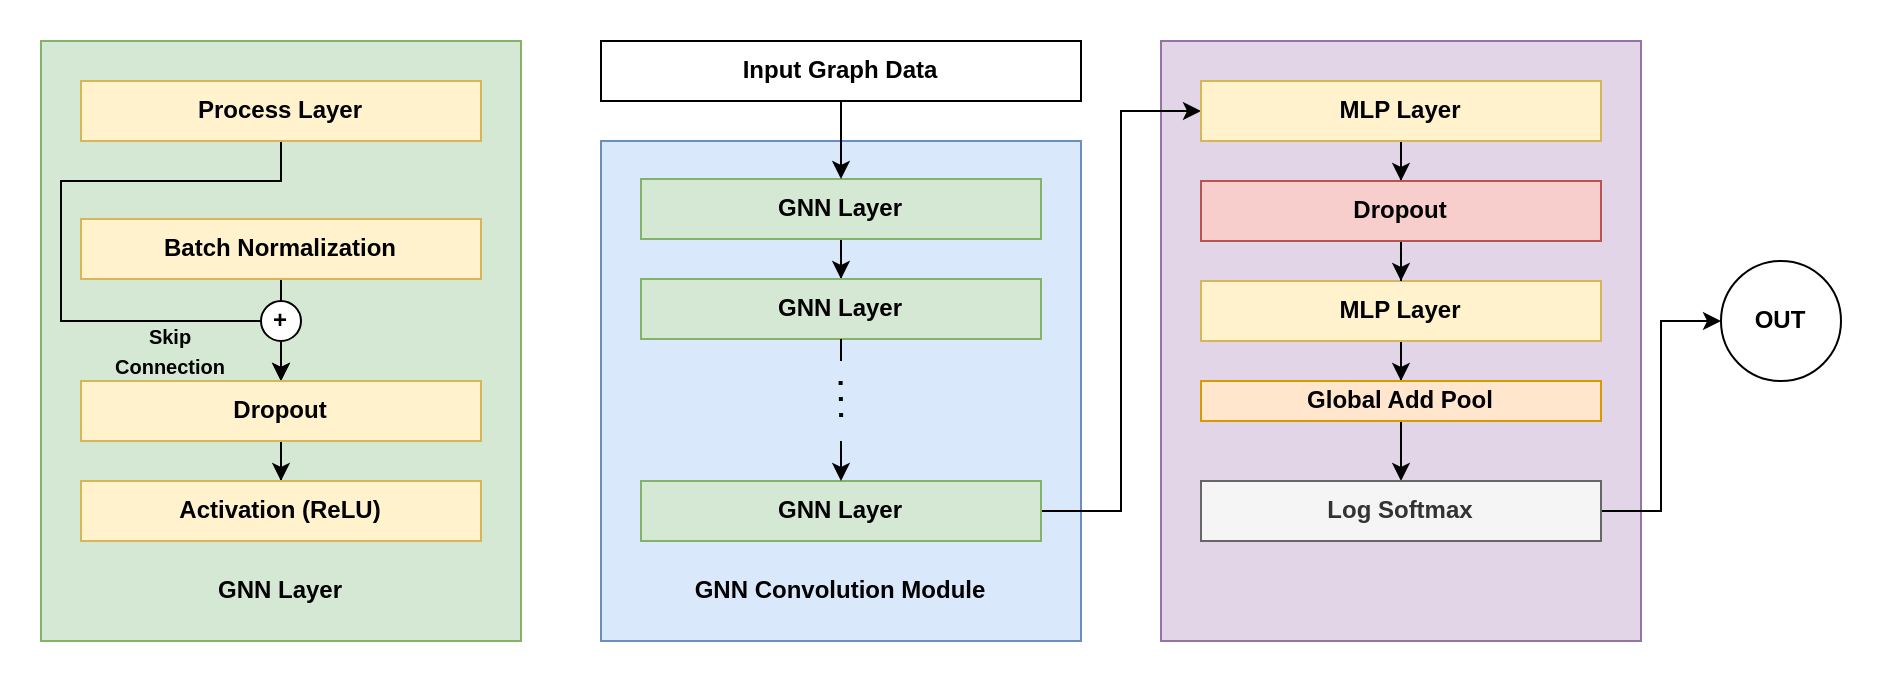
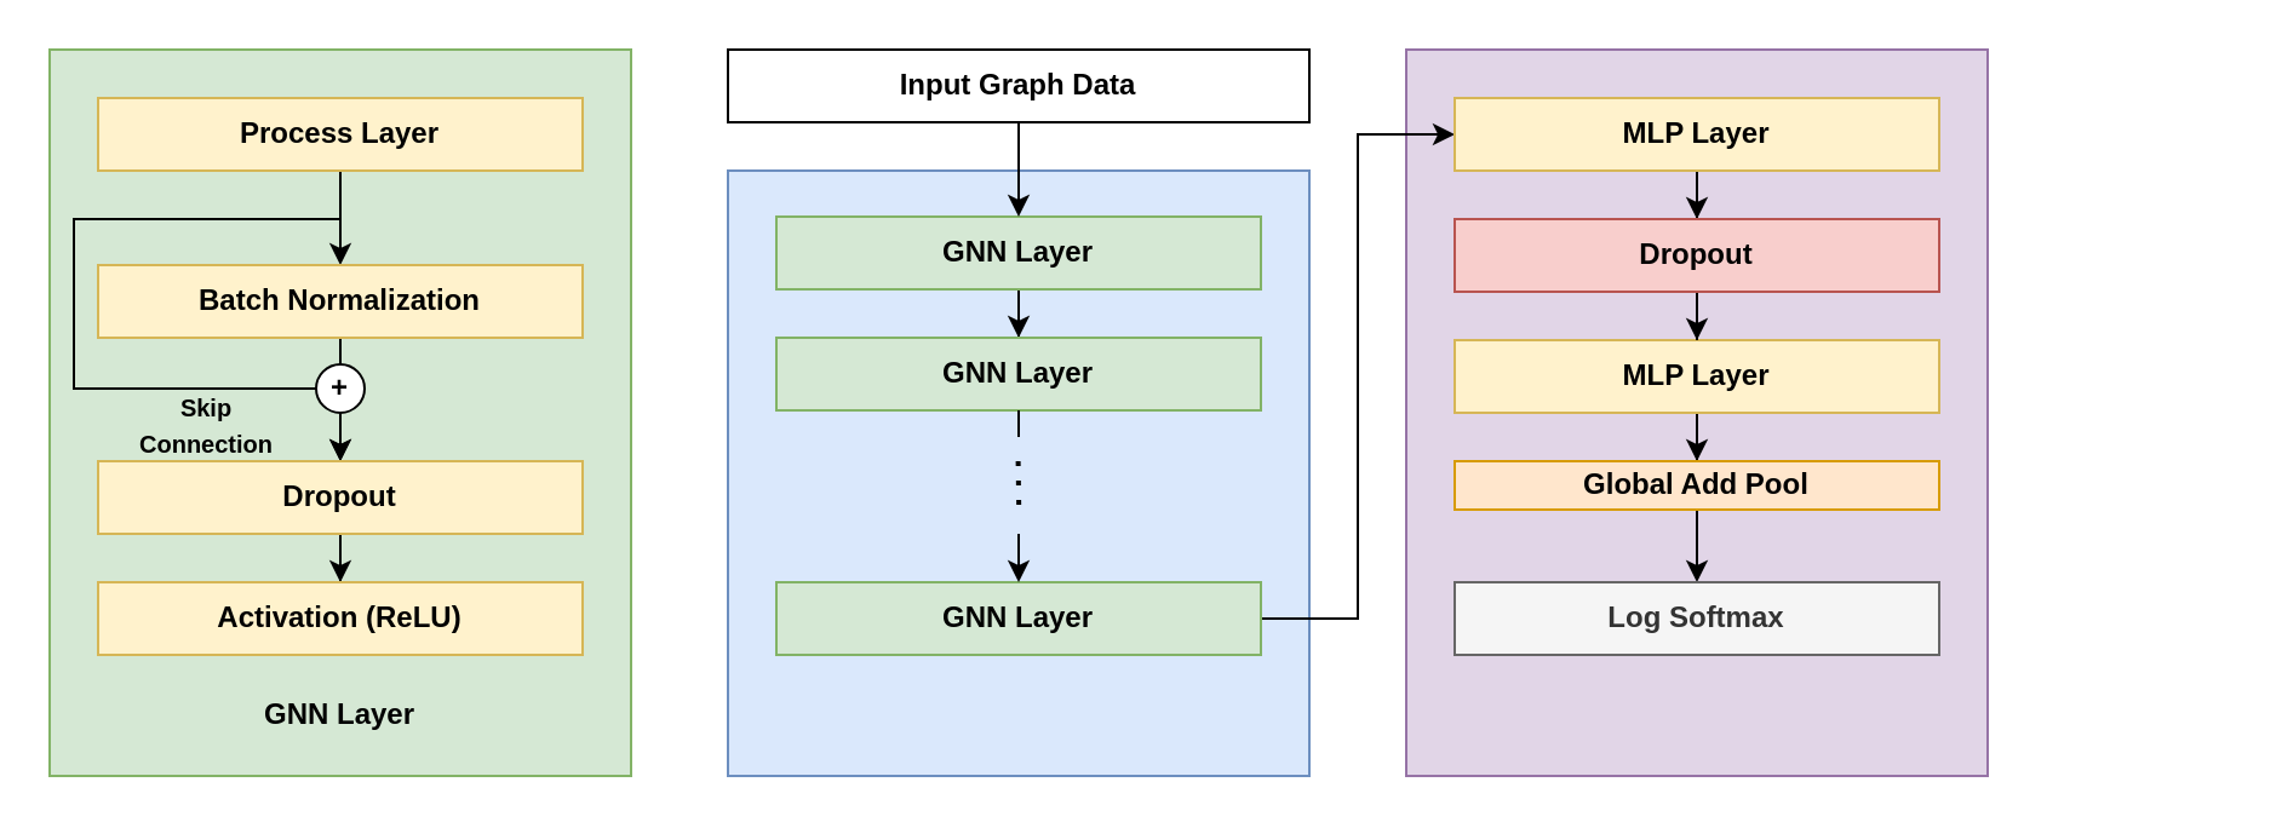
+ <mxCell id="28" value="" style="edgeStyle=orthogonalEdgeStyle;rounded=0;orthogonalLoop=1;jettySize=auto;html=1;" edge="1" parent="1" source="30" target="32"><mxGeometry relative="1" as="geometry" /></mxCell>
- <mxCell id="22" value="&lt;b&gt;OUT&lt;/b&gt;" style="ellipse;whiteSpace=wrap;html=1;aspect=fixed;" vertex="1" parent="1"><mxGeometry x="860" y="130" width="60" height="60" as="geometry" /></mxCell>
- <mxCell id="20" style="edgeStyle=orthogonalEdgeStyle;rounded=0;orthogonalLoop=1;jettySize=auto;html=1;entryX=0;entryY=0.5;entryDx=0;entryDy=0;" edge="1" parent="1" source="21" target="22"><mxGeometry relative="1" as="geometry" /></mxCell>
- <mxCell id="15" value="&lt;b&gt;GNN Convolution Module&lt;br&gt;&lt;/b&gt;" style="text;html=1;strokeColor=none;fillColor=none;align=center;verticalAlign=middle;whiteSpace=wrap;rounded=0;" vertex="1" parent="1"><mxGeometry x="340" y="280" width="160" height="30" as="geometry" /></mxCell>
